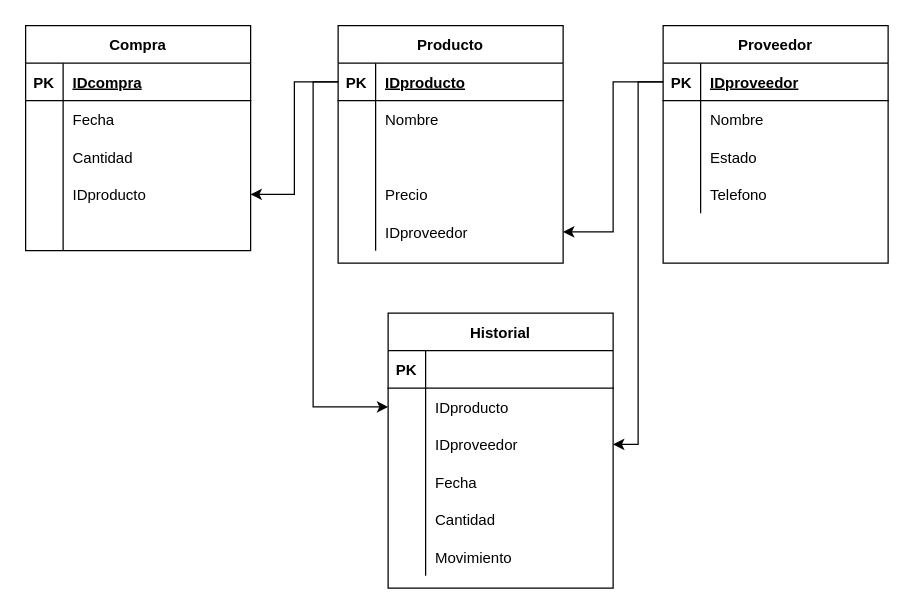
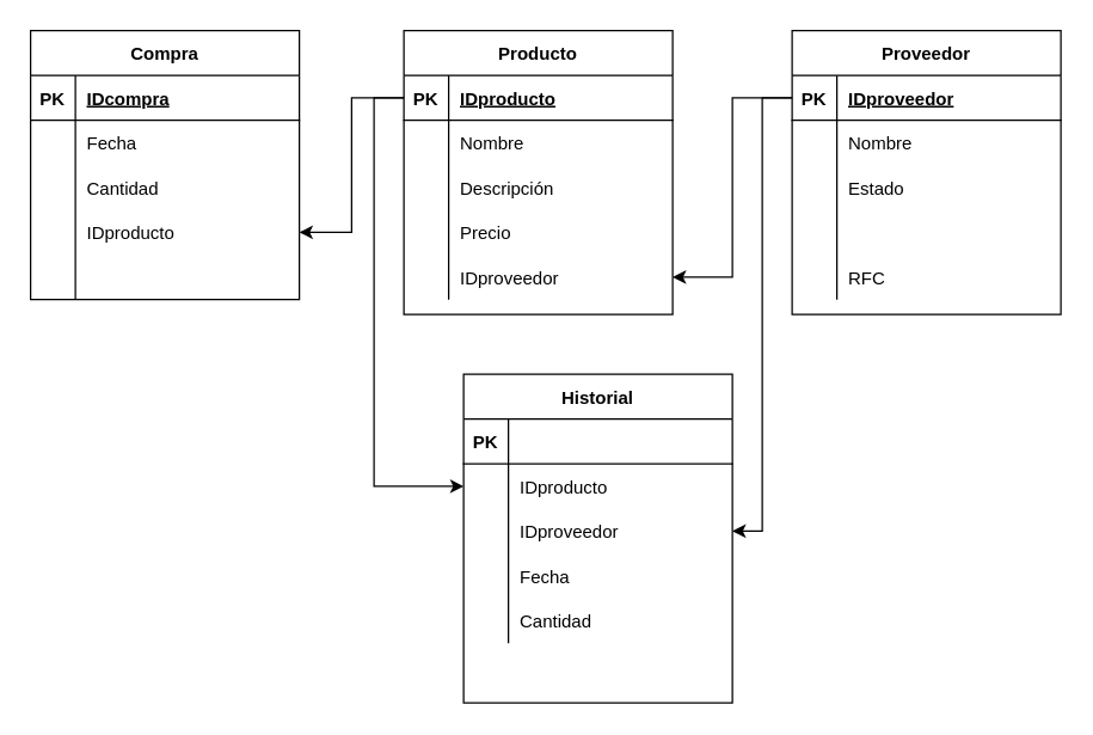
+ <mxCell id="11" value="Descripción" style="shape=partialRectangle;connectable=0;fillColor=none;top=0;left=0;bottom=0;right=0;align=left;spacingLeft=6;overflow=hidden;" vertex="1" parent="9"><mxGeometry x="30" width="150" height="30" as="geometry" /></mxCell>
- <mxCell id="30" value="Telefono" style="shape=partialRectangle;connectable=0;fillColor=none;top=0;left=0;bottom=0;right=0;align=left;spacingLeft=6;overflow=hidden;" vertex="1" parent="28"><mxGeometry x="30" width="150" height="30" as="geometry" /></mxCell>
+ <mxCell id="33" value="RFC" style="shape=partialRectangle;connectable=0;fillColor=none;top=0;left=0;bottom=0;right=0;align=left;spacingLeft=6;overflow=hidden;" vertex="1" parent="31"><mxGeometry x="30" width="150" height="30" as="geometry" /></mxCell>
- <mxCell id="70" value="Movimiento" style="shape=partialRectangle;connectable=0;fillColor=none;top=0;left=0;bottom=0;right=0;align=left;spacingLeft=6;overflow=hidden;" vertex="1" parent="68"><mxGeometry x="30" width="150" height="30" as="geometry" /></mxCell>
